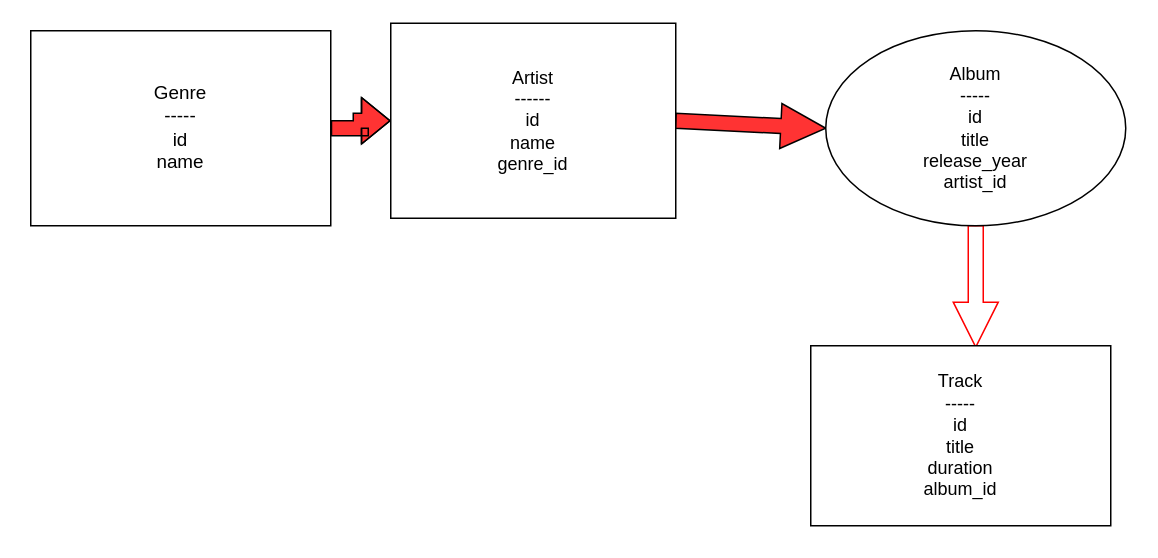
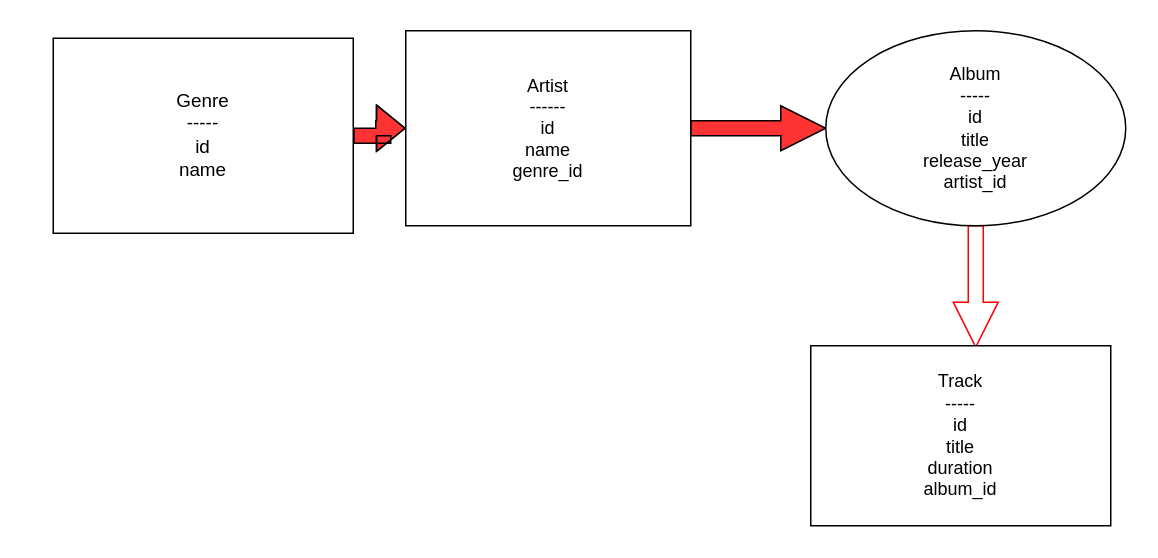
- <mxCell id="5" value="&lt;div&gt;Artist&lt;/div&gt;&lt;div&gt;------&lt;/div&gt;&lt;div&gt;id&lt;/div&gt;&lt;div&gt;name&lt;/div&gt;&lt;div&gt;genre_id&lt;/div&gt;" style="rounded=0;whiteSpace=wrap;html=1;" vertex="1" parent="1"><mxGeometry x="260" y="15" width="190" height="130" as="geometry" /></mxCell>
+ <mxCell id="5" value="&lt;div&gt;Artist&lt;/div&gt;&lt;div&gt;------&lt;/div&gt;&lt;div&gt;id&lt;/div&gt;&lt;div&gt;name&lt;/div&gt;&lt;div&gt;genre_id&lt;/div&gt;" style="rounded=0;whiteSpace=wrap;html=1;" vertex="1" parent="1"><mxGeometry x="270" y="20" width="190" height="130" as="geometry" /></mxCell>
- <mxCell id="3" value="&lt;div&gt;&lt;span style=&quot;font-size: 12.573px;&quot;&gt;Genre&lt;/span&gt;&lt;/div&gt;&lt;div&gt;&lt;span style=&quot;font-size: 12.573px;&quot;&gt;-----&lt;/span&gt;&lt;/div&gt;&lt;div&gt;&lt;span style=&quot;font-size: 12.573px;&quot;&gt;id&lt;/span&gt;&lt;/div&gt;&lt;div&gt;&lt;span style=&quot;font-size: 12.573px;&quot;&gt;name&lt;/span&gt;&lt;/div&gt;" style="rounded=0;whiteSpace=wrap;html=1;" vertex="1" parent="1"><mxGeometry x="20" y="20" width="200" height="130" as="geometry" /></mxCell>
+ <mxCell id="3" value="&lt;div&gt;&lt;span style=&quot;font-size: 12.573px;&quot;&gt;Genre&lt;/span&gt;&lt;/div&gt;&lt;div&gt;&lt;span style=&quot;font-size: 12.573px;&quot;&gt;-----&lt;/span&gt;&lt;/div&gt;&lt;div&gt;&lt;span style=&quot;font-size: 12.573px;&quot;&gt;id&lt;/span&gt;&lt;/div&gt;&lt;div&gt;&lt;span style=&quot;font-size: 12.573px;&quot;&gt;name&lt;/span&gt;&lt;/div&gt;" style="rounded=0;whiteSpace=wrap;html=1;" vertex="1" parent="1"><mxGeometry x="35" y="25" width="200" height="130" as="geometry" /></mxCell>
